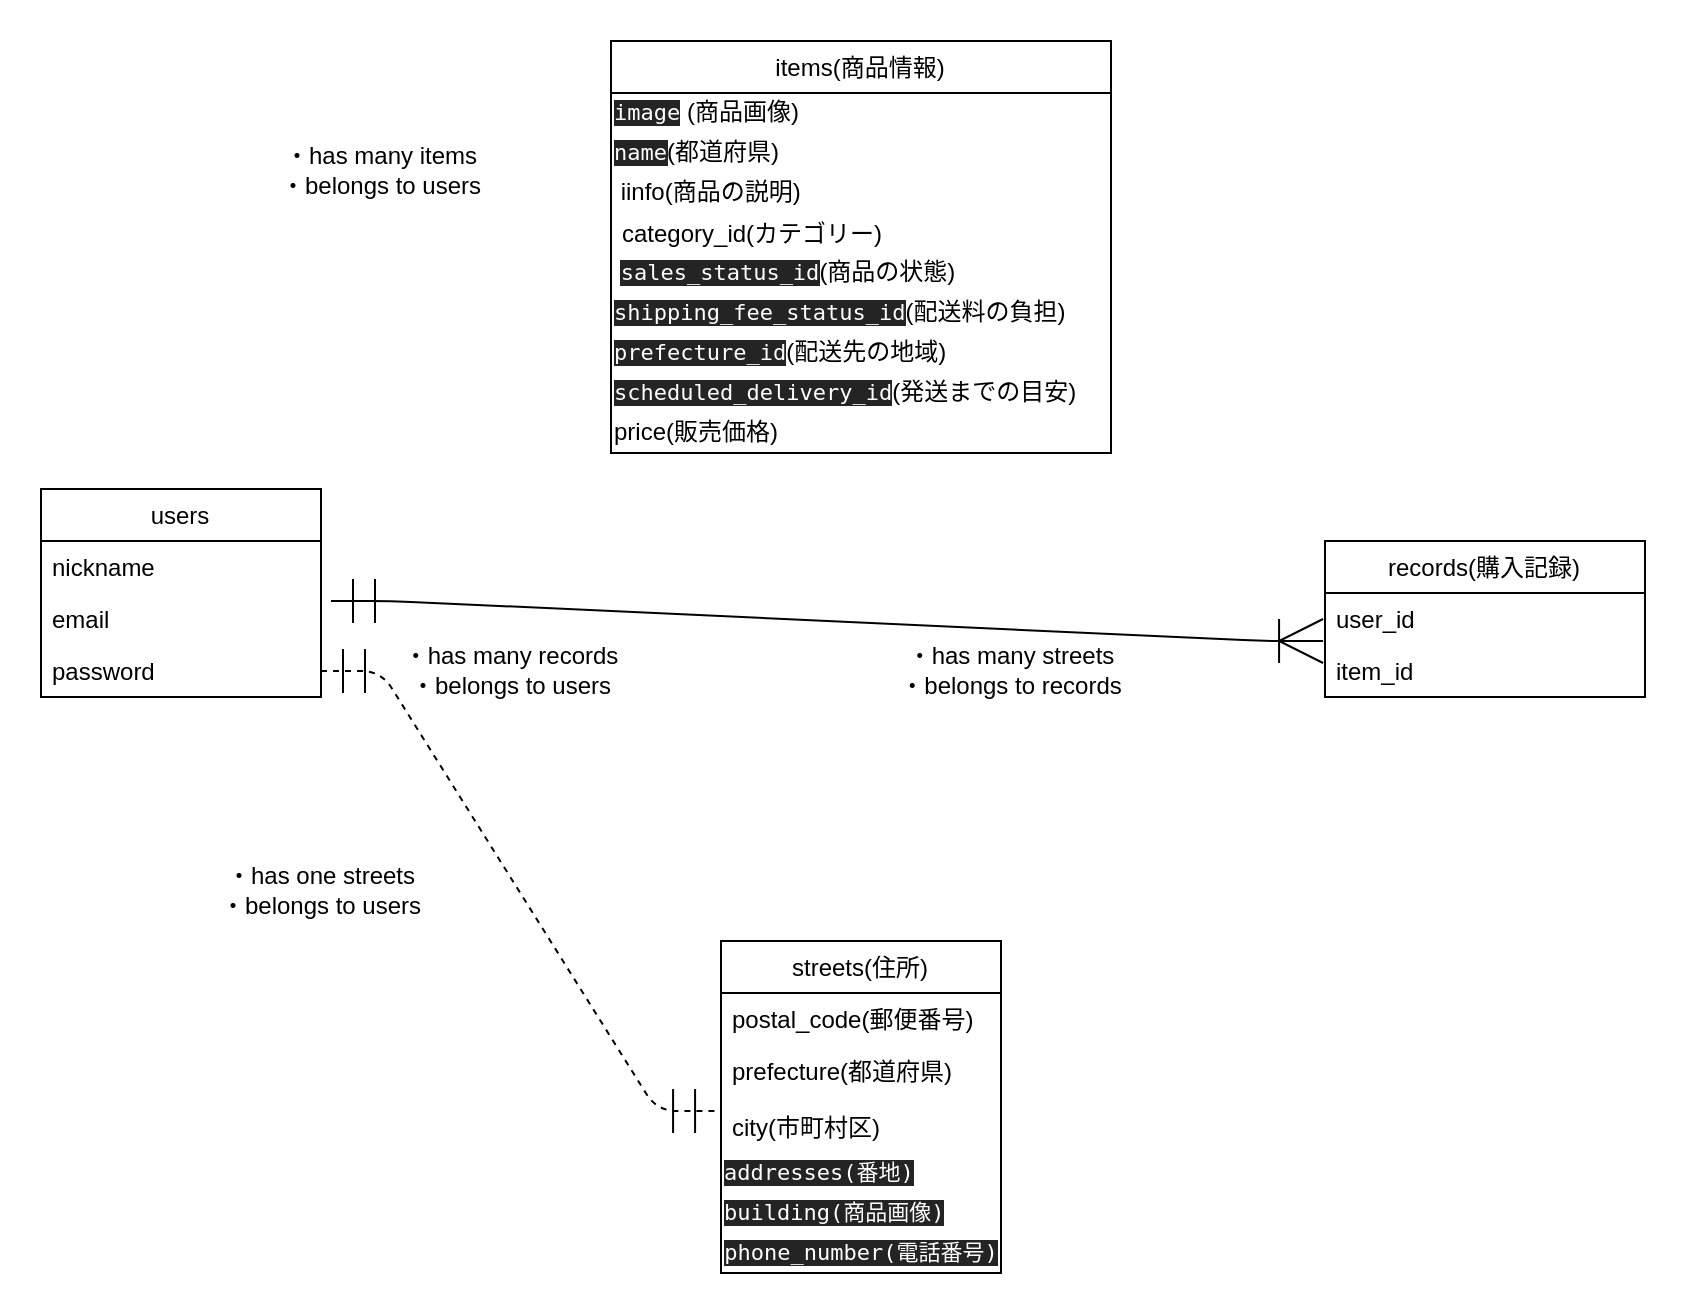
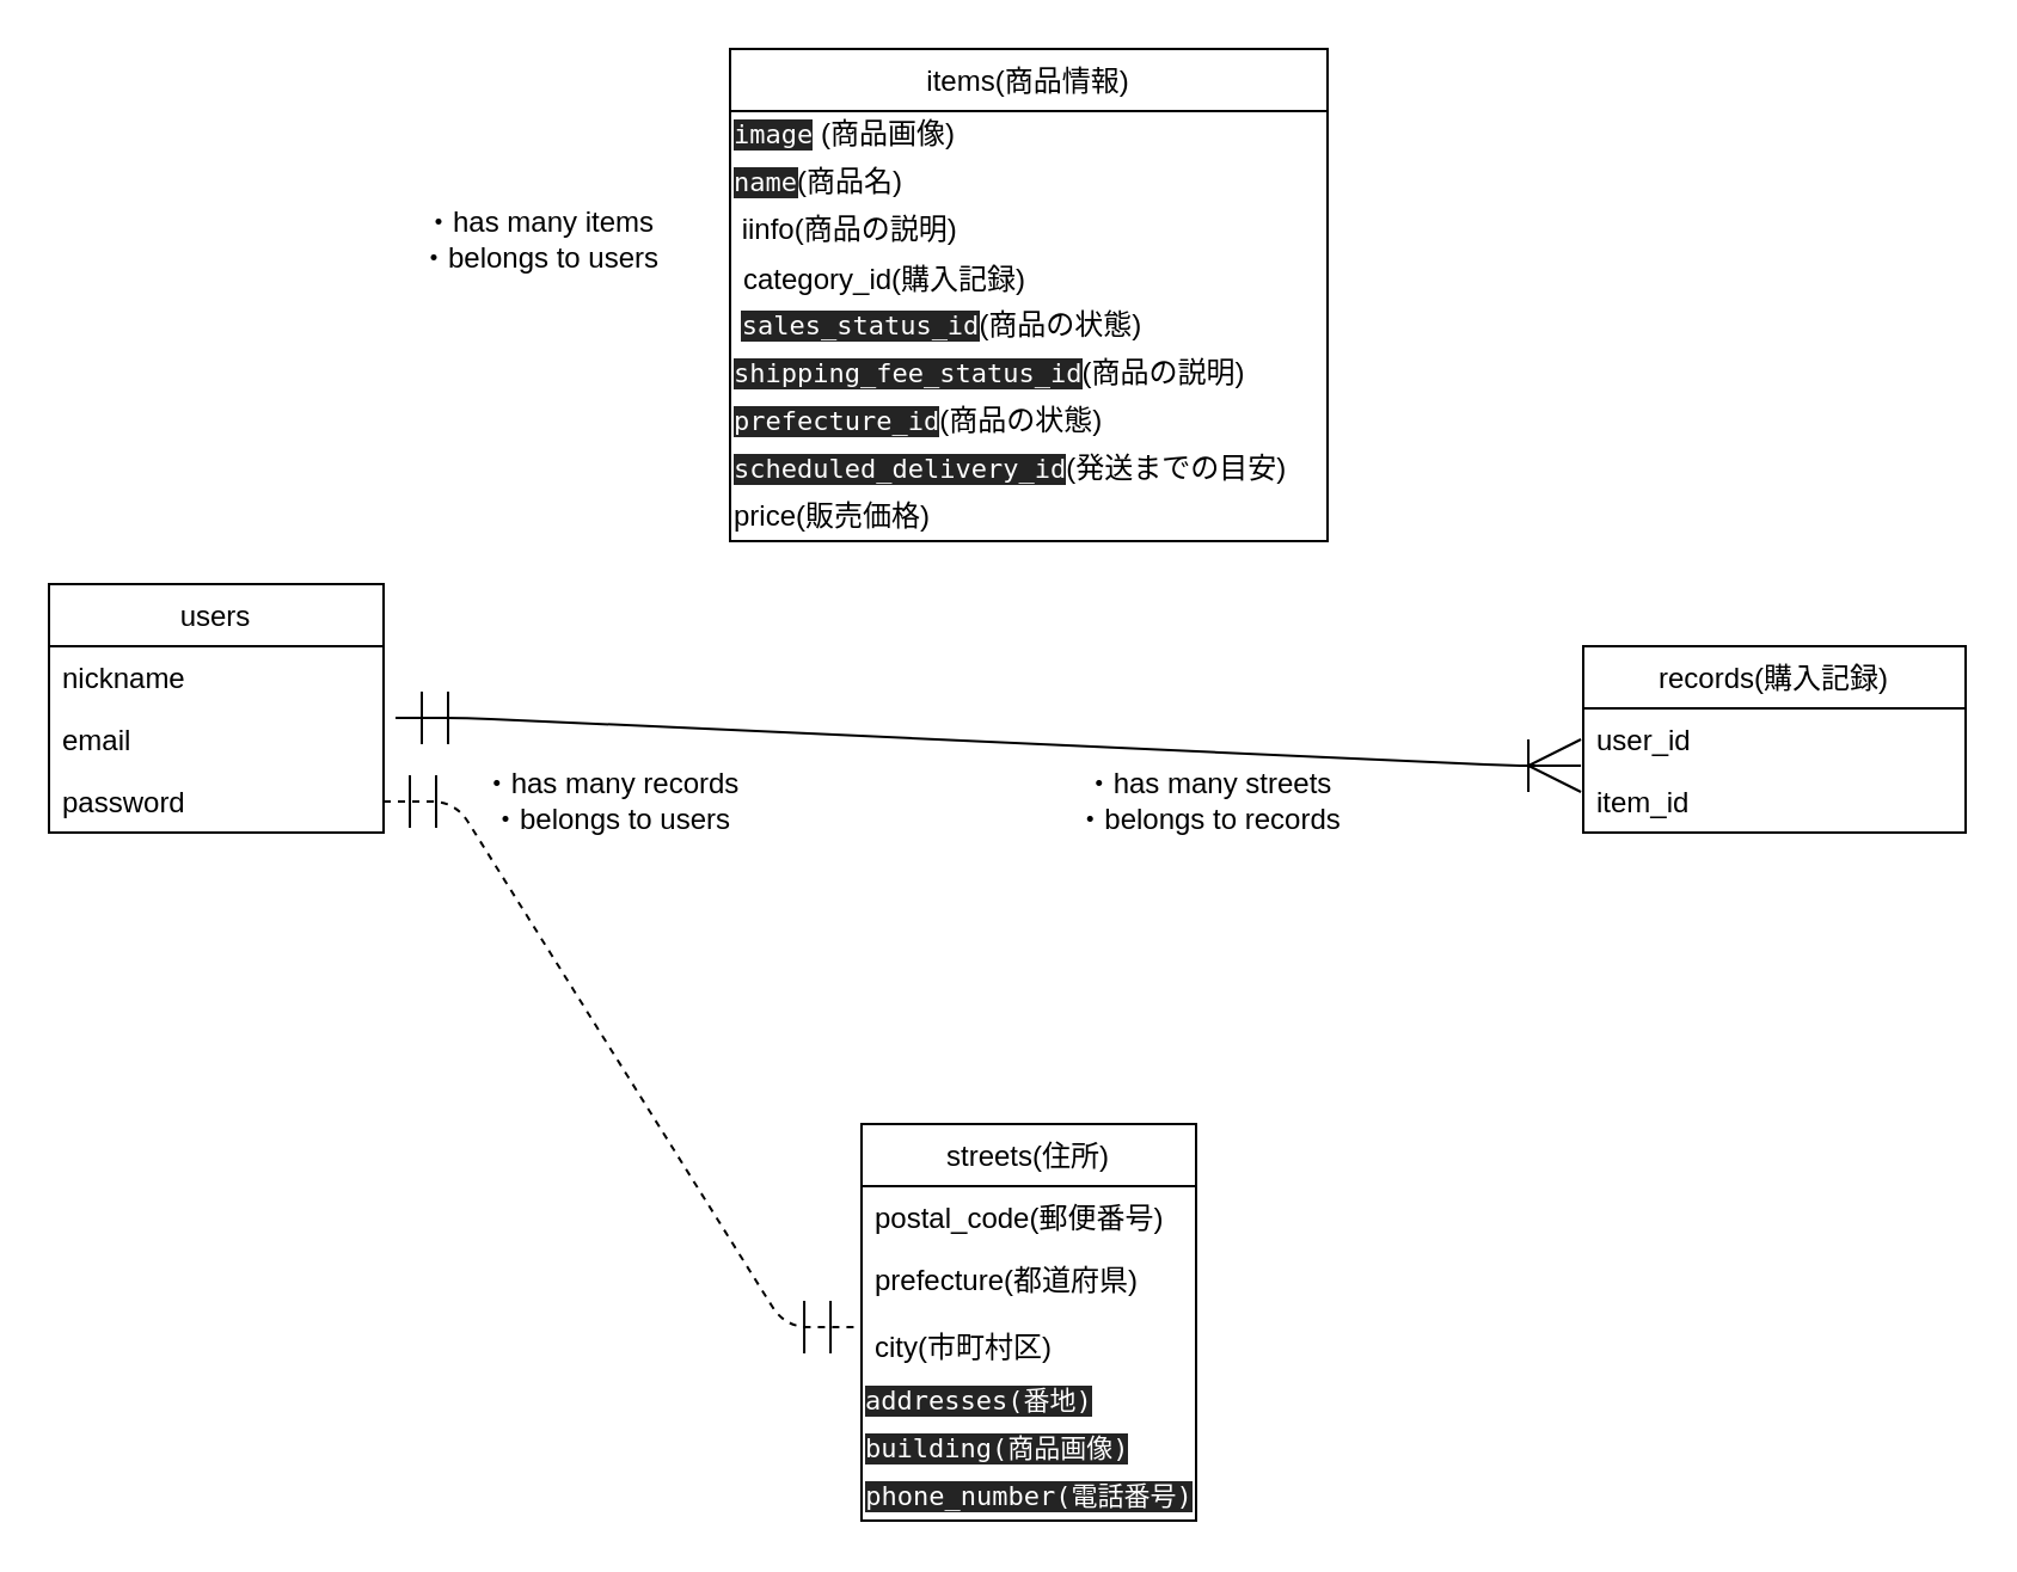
- <mxCell id="8" value="&lt;span style=&quot;color: rgb(255 , 255 , 255) ; font-family: &amp;#34;menlo&amp;#34; , monospace ; font-size: 11px ; background-color: rgb(36 , 36 , 36)&quot;&gt;name&lt;/span&gt;(都道府県)" style="text;html=1;align=left;verticalAlign=middle;resizable=0;points=[];autosize=1;" vertex="1" parent="6"><mxGeometry y="46" width="250" height="20" as="geometry" /></mxCell>
+ <mxCell id="8" value="&lt;span style=&quot;color: rgb(255 , 255 , 255) ; font-family: &amp;#34;menlo&amp;#34; , monospace ; font-size: 11px ; background-color: rgb(36 , 36 , 36)&quot;&gt;name&lt;/span&gt;(商品名)" style="text;html=1;align=left;verticalAlign=middle;resizable=0;points=[];autosize=1;" vertex="1" parent="6"><mxGeometry y="46" width="250" height="20" as="geometry" /></mxCell>
- <mxCell id="3" value="・has many items&lt;br&gt;・belongs to users" style="text;html=1;align=center;verticalAlign=middle;resizable=0;points=[];autosize=1;" vertex="1" parent="1"><mxGeometry x="130" y="70" width="120" height="30" as="geometry" /></mxCell>
+ <mxCell id="3" value="・has many items&lt;br&gt;・belongs to users" style="text;html=1;align=center;verticalAlign=middle;resizable=0;points=[];autosize=1;" vertex="1" parent="1"><mxGeometry x="165" y="85" width="120" height="30" as="geometry" /></mxCell>
- <mxCell id="10" value="category_id(カテゴリー)" style="text;strokeColor=none;fillColor=none;align=left;verticalAlign=middle;spacingLeft=4;spacingRight=4;overflow=hidden;rotatable=0;points=[[0,0.5],[1,0.5]];portConstraint=eastwest;" vertex="1" parent="6"><mxGeometry y="86" width="250" height="20" as="geometry" /></mxCell>
+ <mxCell id="10" value="category_id(購入記録)" style="text;strokeColor=none;fillColor=none;align=left;verticalAlign=middle;spacingLeft=4;spacingRight=4;overflow=hidden;rotatable=0;points=[[0,0.5],[1,0.5]];portConstraint=eastwest;" vertex="1" parent="6"><mxGeometry y="86" width="250" height="20" as="geometry" /></mxCell>
- <mxCell id="12" value="&lt;span style=&quot;color: rgb(255 , 255 , 255) ; font-family: &amp;#34;menlo&amp;#34; , monospace ; font-size: 11px ; background-color: rgb(36 , 36 , 36)&quot;&gt;shipping_fee_status_id&lt;/span&gt;(配送料の負担)" style="text;html=1;align=left;verticalAlign=middle;resizable=0;points=[];autosize=1;" vertex="1" parent="6"><mxGeometry y="126" width="250" height="20" as="geometry" /></mxCell>
+ <mxCell id="12" value="&lt;span style=&quot;color: rgb(255 , 255 , 255) ; font-family: &amp;#34;menlo&amp;#34; , monospace ; font-size: 11px ; background-color: rgb(36 , 36 , 36)&quot;&gt;shipping_fee_status_id&lt;/span&gt;(商品の説明)" style="text;html=1;align=left;verticalAlign=middle;resizable=0;points=[];autosize=1;" vertex="1" parent="6"><mxGeometry y="126" width="250" height="20" as="geometry" /></mxCell>
- <mxCell id="13" value="&lt;span style=&quot;color: rgb(255 , 255 , 255) ; font-family: &amp;#34;menlo&amp;#34; , monospace ; font-size: 11px ; background-color: rgb(36 , 36 , 36)&quot;&gt;prefecture_id&lt;/span&gt;(配送先の地域)" style="text;html=1;align=left;verticalAlign=middle;resizable=0;points=[];autosize=1;" vertex="1" parent="6"><mxGeometry y="146" width="250" height="20" as="geometry" /></mxCell>
+ <mxCell id="13" value="&lt;span style=&quot;color: rgb(255 , 255 , 255) ; font-family: &amp;#34;menlo&amp;#34; , monospace ; font-size: 11px ; background-color: rgb(36 , 36 , 36)&quot;&gt;prefecture_id&lt;/span&gt;(商品の状態)" style="text;html=1;align=left;verticalAlign=middle;resizable=0;points=[];autosize=1;" vertex="1" parent="6"><mxGeometry y="146" width="250" height="20" as="geometry" /></mxCell>
- <mxCell id="4" value="・has one streets&lt;br&gt;・belongs to users" style="text;html=1;align=center;verticalAlign=middle;resizable=0;points=[];autosize=1;" vertex="1" parent="1"><mxGeometry x="100" y="430" width="120" height="30" as="geometry" /></mxCell>
